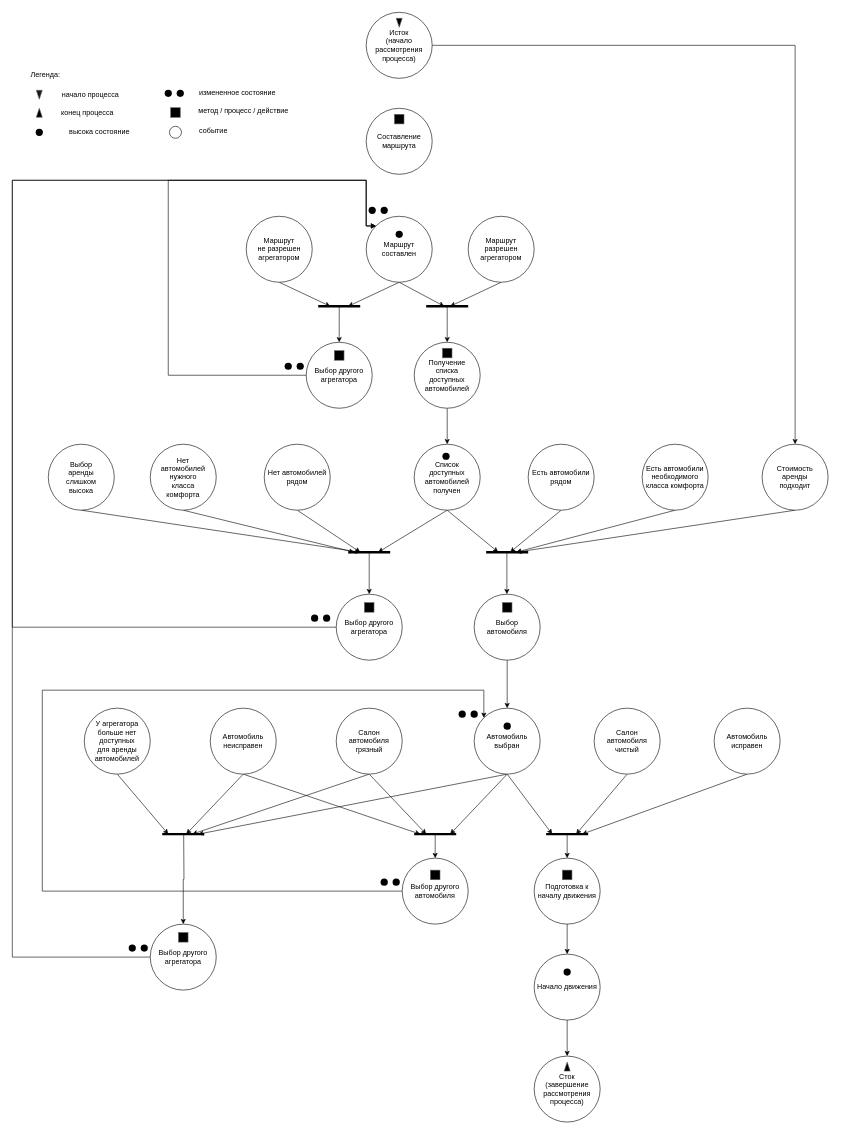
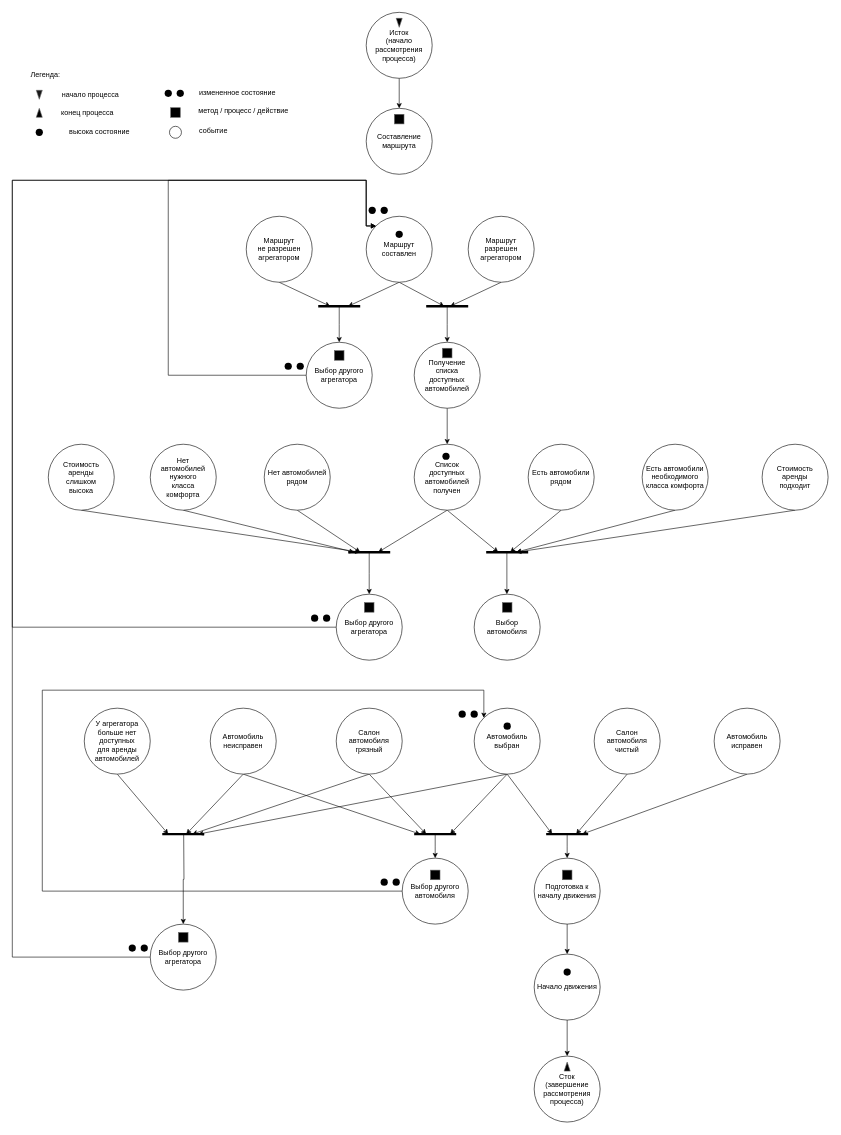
- <mxCell id="2" value="" style="edgeStyle=orthogonalEdgeStyle;rounded=0;orthogonalLoop=1;jettySize=auto;html=1;" parent="1" source="3" target="25" edge="1"><mxGeometry relative="1" as="geometry" /></mxCell>
+ <mxCell id="2" value="" style="edgeStyle=orthogonalEdgeStyle;rounded=0;orthogonalLoop=1;jettySize=auto;html=1;" parent="1" source="3" target="19" edge="1"><mxGeometry relative="1" as="geometry" /></mxCell>
- <mxCell id="31" value="Выбор&lt;br&gt;аренды&lt;br&gt;слишком&lt;br&gt;высока" style="ellipse;whiteSpace=wrap;html=1;aspect=fixed;labelBackgroundColor=default;" parent="1" vertex="1"><mxGeometry x="80" y="740" width="110" height="110" as="geometry" /></mxCell>
+ <mxCell id="31" value="Стоимость&lt;br&gt;аренды&lt;br&gt;слишком&lt;br&gt;высока" style="ellipse;whiteSpace=wrap;html=1;aspect=fixed;labelBackgroundColor=default;" parent="1" vertex="1"><mxGeometry x="80" y="740" width="110" height="110" as="geometry" /></mxCell>
- <mxCell id="20" style="edgeStyle=orthogonalEdgeStyle;rounded=0;orthogonalLoop=1;jettySize=auto;html=1;" parent="1" source="21" target="46" edge="1"><mxGeometry relative="1" as="geometry" /></mxCell>
